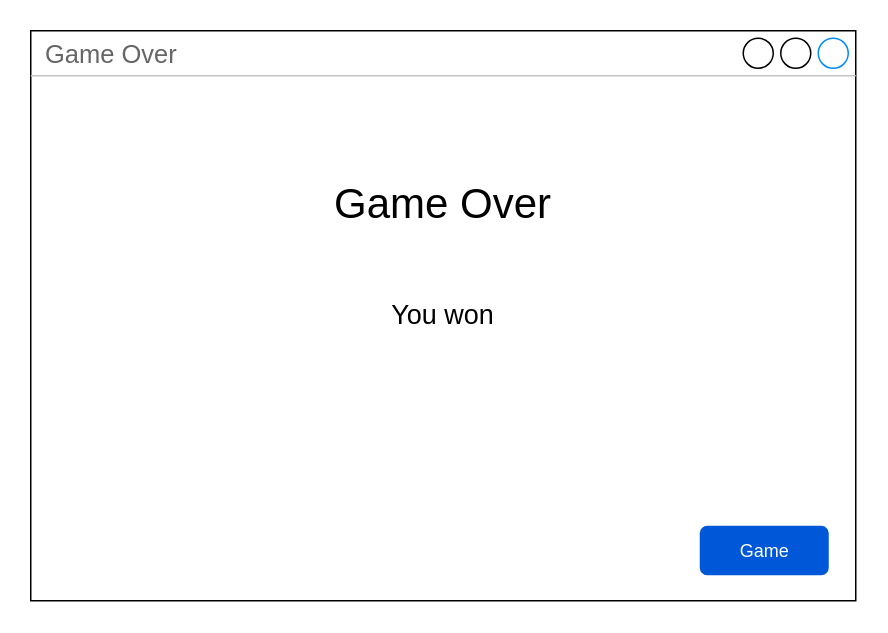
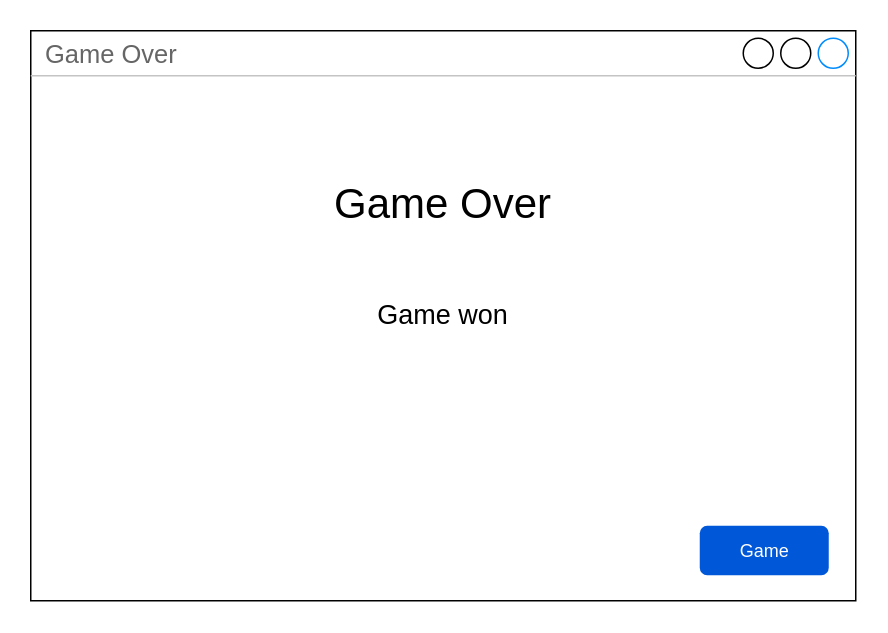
- <mxCell id="4" value="&lt;font style=&quot;font-size: 18px;&quot;&gt;You won&lt;/font&gt;" style="text;html=1;strokeColor=none;fillColor=none;align=center;verticalAlign=middle;whiteSpace=wrap;rounded=0;" vertex="1" parent="1"><mxGeometry x="165" y="175" width="260" height="70" as="geometry" /></mxCell>
+ <mxCell id="4" value="&lt;font style=&quot;font-size: 18px;&quot;&gt;Game won&lt;/font&gt;" style="text;html=1;strokeColor=none;fillColor=none;align=center;verticalAlign=middle;whiteSpace=wrap;rounded=0;" vertex="1" parent="1"><mxGeometry x="165" y="175" width="260" height="70" as="geometry" /></mxCell>
